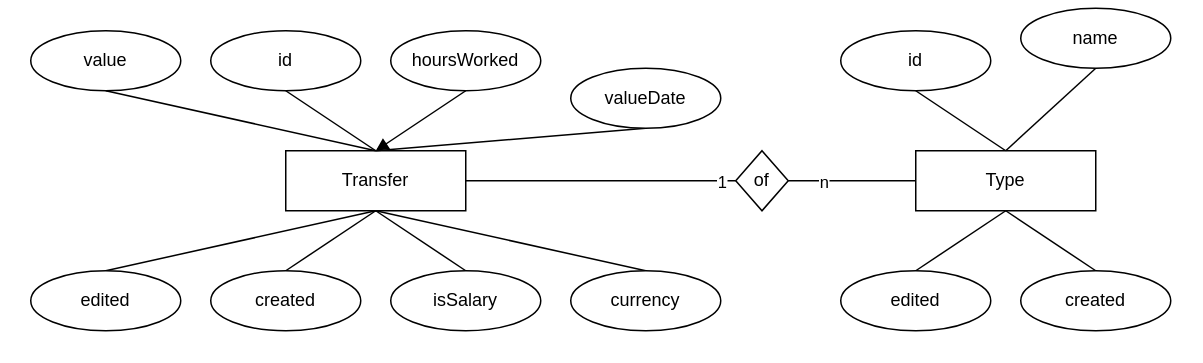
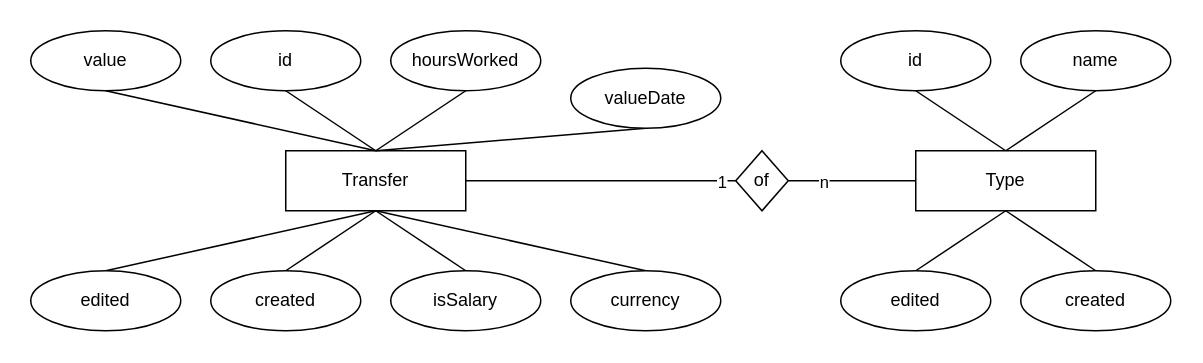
- <mxCell id="31" value="name" style="ellipse;whiteSpace=wrap;html=1;" vertex="1" parent="1"><mxGeometry x="680" y="5" width="100" height="40" as="geometry" /></mxCell>
+ <mxCell id="31" value="name" style="ellipse;whiteSpace=wrap;html=1;" vertex="1" parent="1"><mxGeometry x="680" y="20" width="100" height="40" as="geometry" /></mxCell>
- <mxCell id="7" style="rounded=0;orthogonalLoop=1;jettySize=auto;html=1;exitX=0.5;exitY=1;exitDx=0;exitDy=0;entryX=0.5;entryY=0;entryDx=0;entryDy=0;endArrow=block;startFill=0;" edge="1" parent="1" source="8" target="4"><mxGeometry relative="1" as="geometry" /></mxCell>
+ <mxCell id="7" style="rounded=0;orthogonalLoop=1;jettySize=auto;html=1;exitX=0.5;exitY=1;exitDx=0;exitDy=0;entryX=0.5;entryY=0;entryDx=0;entryDy=0;endArrow=none;startFill=0;" edge="1" parent="1" source="8" target="4"><mxGeometry relative="1" as="geometry" /></mxCell>
